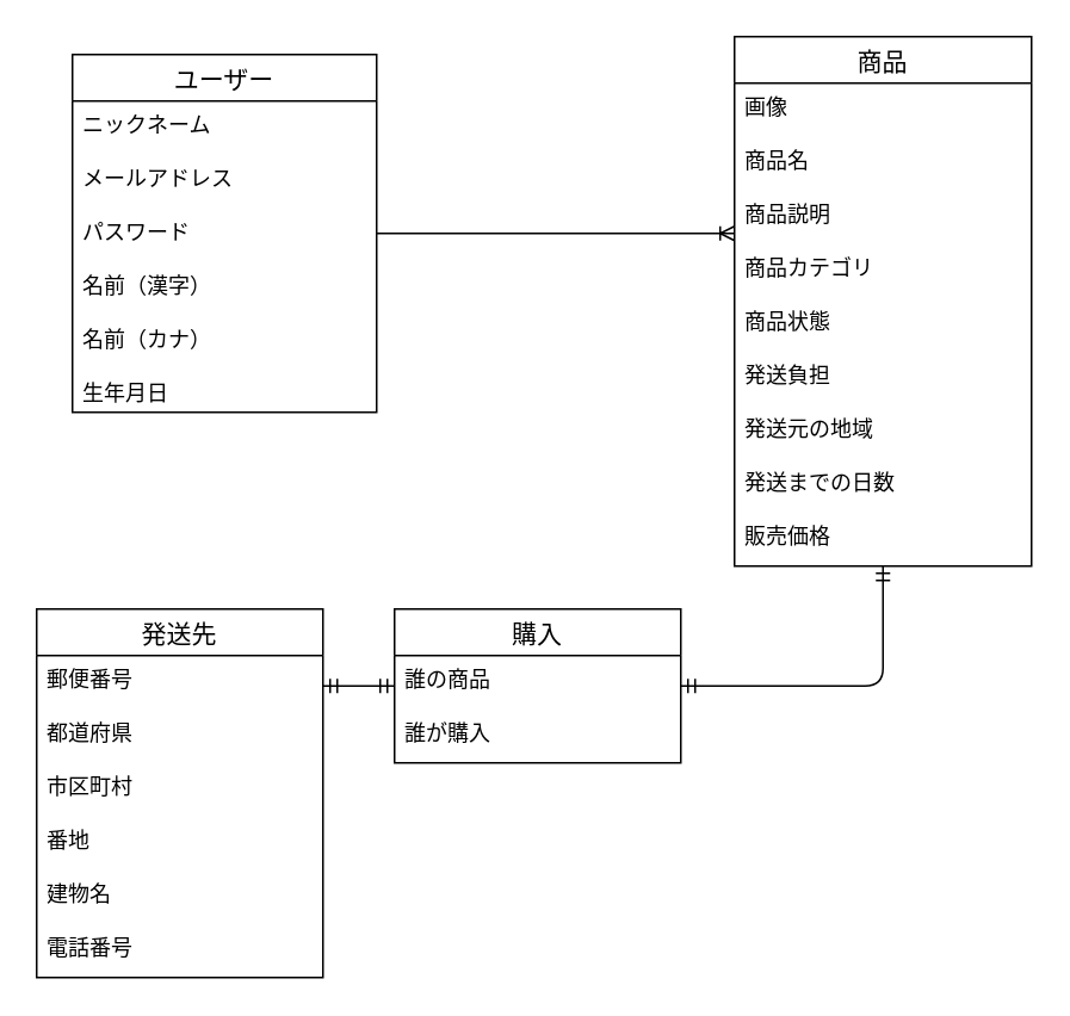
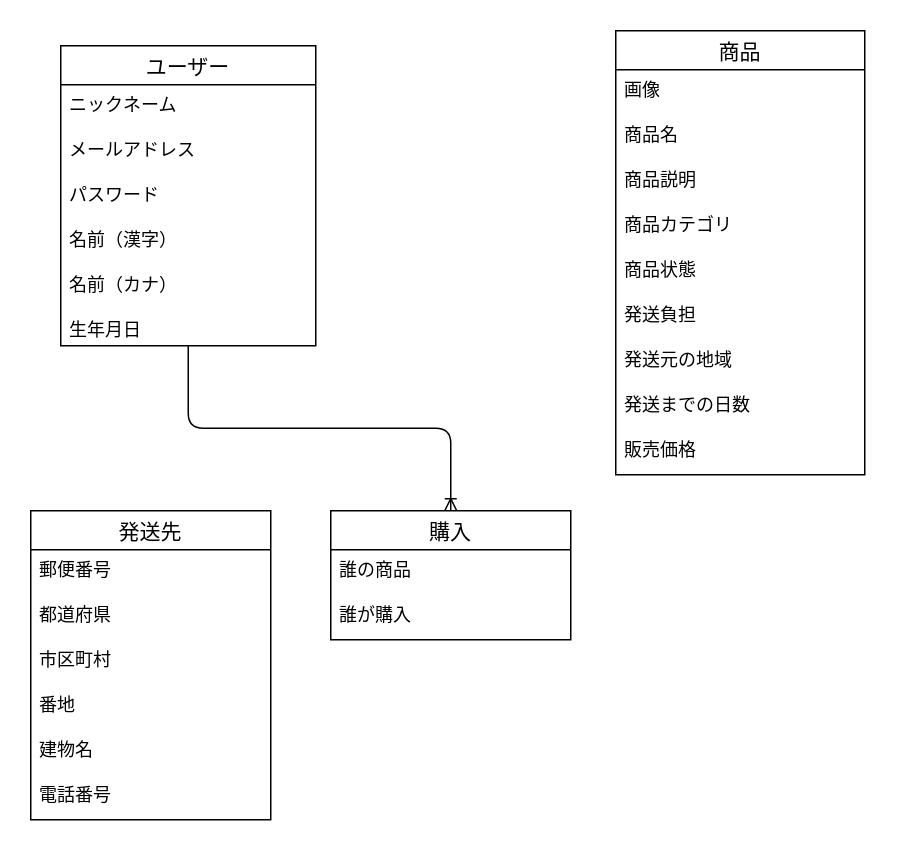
- <mxCell id="31" value="" style="fontSize=12;html=1;endArrow=ERoneToMany;edgeStyle=elbowEdgeStyle;elbow=vertical;" edge="1" parent="1" source="13" target="2"><mxGeometry width="100" height="100" relative="1" as="geometry"><mxPoint x="320" y="330" as="sourcePoint" /><mxPoint x="420" y="230" as="targetPoint" /></mxGeometry></mxCell>
+ <mxCell id="30" value="" style="fontSize=12;html=1;endArrow=ERoneToMany;edgeStyle=elbowEdgeStyle;elbow=vertical;" edge="1" parent="1" source="13" target="20"><mxGeometry width="100" height="100" relative="1" as="geometry"><mxPoint x="70" y="290" as="sourcePoint" /><mxPoint x="420" y="230" as="targetPoint" /></mxGeometry></mxCell>
- <mxCell id="32" value="" style="edgeStyle=elbowEdgeStyle;fontSize=12;html=1;endArrow=ERmandOne;startArrow=ERmandOne;elbow=vertical;" edge="1" parent="1" source="20" target="23"><mxGeometry width="100" height="100" relative="1" as="geometry"><mxPoint x="320" y="330" as="sourcePoint" /><mxPoint x="420" y="230" as="targetPoint" /></mxGeometry></mxCell>
- <mxCell id="33" value="" style="edgeStyle=orthogonalEdgeStyle;fontSize=12;html=1;endArrow=ERmandOne;startArrow=ERmandOne;elbow=vertical;" edge="1" parent="1" source="20" target="2"><mxGeometry width="100" height="100" relative="1" as="geometry"><mxPoint x="320" y="330" as="sourcePoint" /><mxPoint x="420" y="230" as="targetPoint" /></mxGeometry></mxCell>
